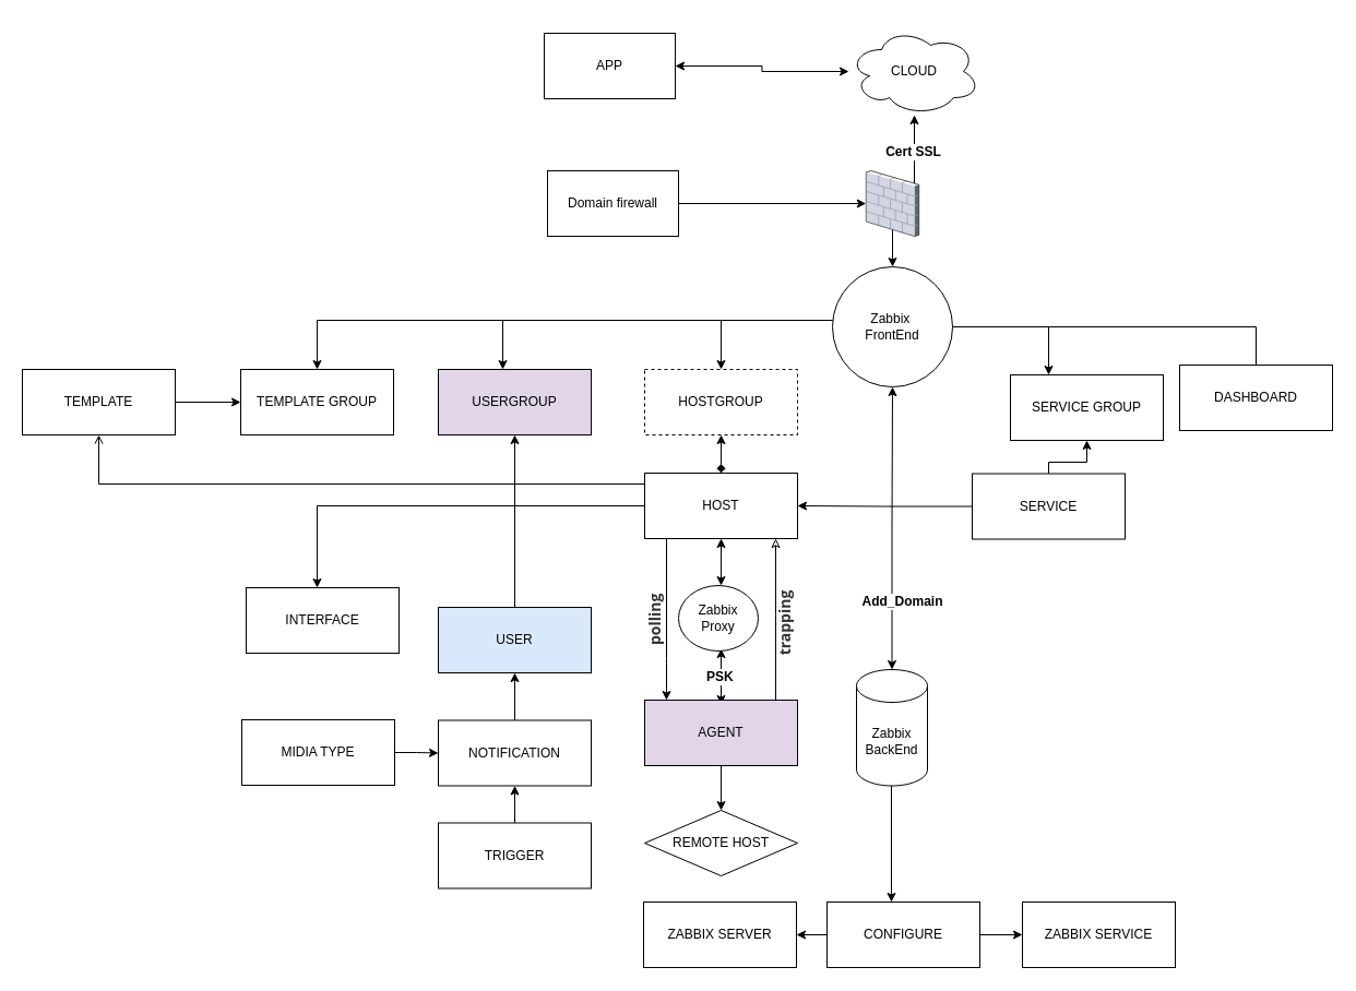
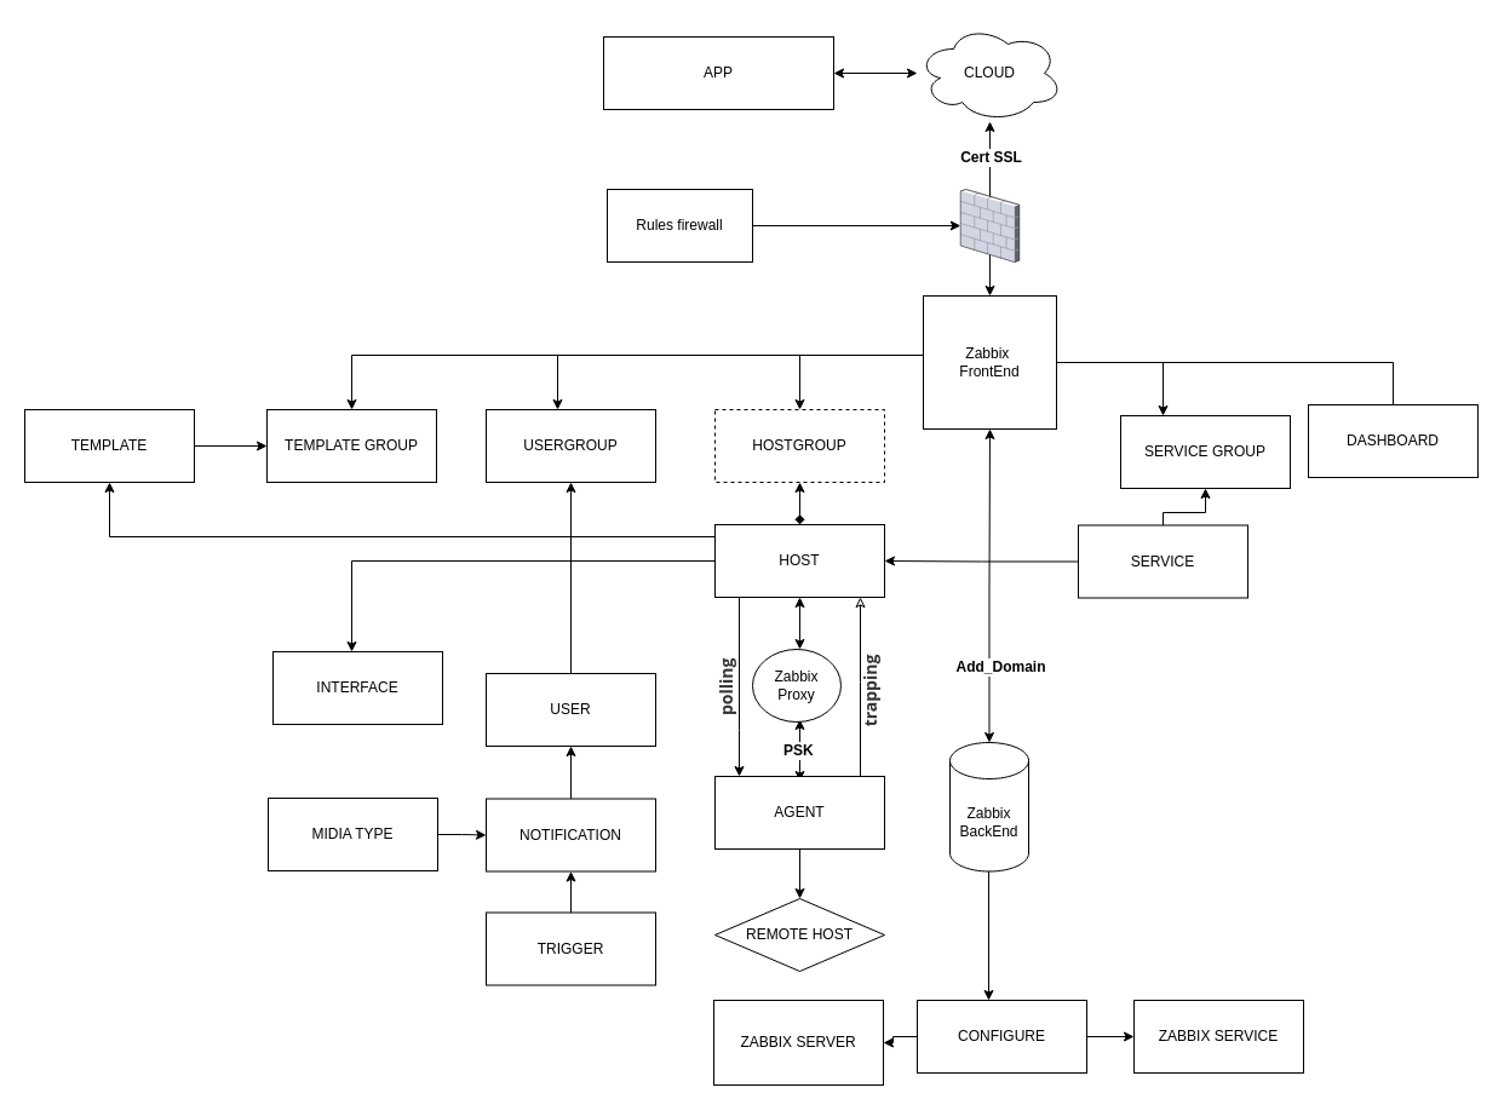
- <mxCell id="38" value="APP" style="rounded=0;whiteSpace=wrap;html=1;" parent="1" vertex="1"><mxGeometry x="498" y="30" width="120" height="60" as="geometry" /></mxCell>
+ <mxCell id="38" value="APP" style="rounded=0;whiteSpace=wrap;html=1;" parent="1" vertex="1"><mxGeometry x="498" y="30" width="190" height="60" as="geometry" /></mxCell>
- <mxCell id="37" value="CLOUD" style="ellipse;shape=cloud;whiteSpace=wrap;html=1;" parent="1" vertex="1"><mxGeometry x="777" y="25" width="120" height="80" as="geometry" /></mxCell>
+ <mxCell id="37" value="CLOUD" style="ellipse;shape=cloud;whiteSpace=wrap;html=1;" parent="1" vertex="1"><mxGeometry x="757" y="20" width="120" height="80" as="geometry" /></mxCell>
- <mxCell id="49" value="Domain firewall" style="rounded=0;whiteSpace=wrap;html=1;" parent="1" vertex="1"><mxGeometry x="501" y="156" width="120" height="60" as="geometry" /></mxCell>
+ <mxCell id="49" value="Rules firewall" style="rounded=0;whiteSpace=wrap;html=1;" parent="1" vertex="1"><mxGeometry x="501" y="156" width="120" height="60" as="geometry" /></mxCell>
- <mxCell id="14" value="Zabbix&amp;nbsp;&lt;div&gt;FrontEnd&lt;/div&gt;" style="ellipse;whiteSpace=wrap;html=1;aspect=fixed;" parent="1" vertex="1"><mxGeometry x="762" y="244" width="110" height="110" as="geometry" /></mxCell>
+ <mxCell id="14" value="Zabbix&amp;nbsp;&lt;div&gt;FrontEnd&lt;/div&gt;" style="whiteSpace=wrap;html=1;aspect=fixed;" parent="1" vertex="1"><mxGeometry x="762" y="244" width="110" height="110" as="geometry" /></mxCell>
- <mxCell id="24" value="USERGROUP" style="rounded=0;whiteSpace=wrap;html=1;fillColor=#e1d5e7;" parent="1" vertex="1"><mxGeometry x="401" y="338" width="140" height="60" as="geometry" /></mxCell>
+ <mxCell id="24" value="USERGROUP" style="rounded=0;whiteSpace=wrap;html=1;" parent="1" vertex="1"><mxGeometry x="401" y="338" width="140" height="60" as="geometry" /></mxCell>
- <mxCell id="4" value="" style="edgeStyle=orthogonalEdgeStyle;rounded=0;orthogonalLoop=1;jettySize=auto;html=1;exitX=0;exitY=0.5;exitDx=0;exitDy=0;endArrow=open;" parent="1" source="6" target="26" edge="1"><mxGeometry relative="1" as="geometry"><mxPoint x="480" y="463" as="targetPoint" /><Array as="points"><mxPoint x="590" y="443" /><mxPoint x="90" y="443" /></Array></mxGeometry></mxCell>
+ <mxCell id="4" value="" style="edgeStyle=orthogonalEdgeStyle;rounded=0;orthogonalLoop=1;jettySize=auto;html=1;exitX=0;exitY=0.5;exitDx=0;exitDy=0;" parent="1" source="6" target="26" edge="1"><mxGeometry relative="1" as="geometry"><mxPoint x="480" y="463" as="targetPoint" /><Array as="points"><mxPoint x="590" y="443" /><mxPoint x="90" y="443" /></Array></mxGeometry></mxCell>
- <mxCell id="39" value="USER" style="rounded=0;whiteSpace=wrap;html=1;fillColor=#dae8fc;" parent="1" vertex="1"><mxGeometry x="401" y="556" width="140" height="60" as="geometry" /></mxCell>
+ <mxCell id="39" value="USER" style="rounded=0;whiteSpace=wrap;html=1;" parent="1" vertex="1"><mxGeometry x="401" y="556" width="140" height="60" as="geometry" /></mxCell>
- <mxCell id="28" value="AGENT" style="rounded=0;whiteSpace=wrap;html=1;fillColor=#e1d5e7;" parent="1" vertex="1"><mxGeometry x="590" y="641" width="140" height="60" as="geometry" /></mxCell>
+ <mxCell id="28" value="AGENT" style="rounded=0;whiteSpace=wrap;html=1;" parent="1" vertex="1"><mxGeometry x="590" y="641" width="140" height="60" as="geometry" /></mxCell>
- <mxCell id="53" value="ZABBIX SERVER" style="rounded=0;whiteSpace=wrap;html=1;" parent="1" vertex="1"><mxGeometry x="589" y="826" width="140" height="60" as="geometry" /></mxCell>
+ <mxCell id="53" value="ZABBIX SERVER" style="rounded=0;whiteSpace=wrap;html=1;" parent="1" vertex="1"><mxGeometry x="589" y="826" width="140" height="70" as="geometry" /></mxCell>
